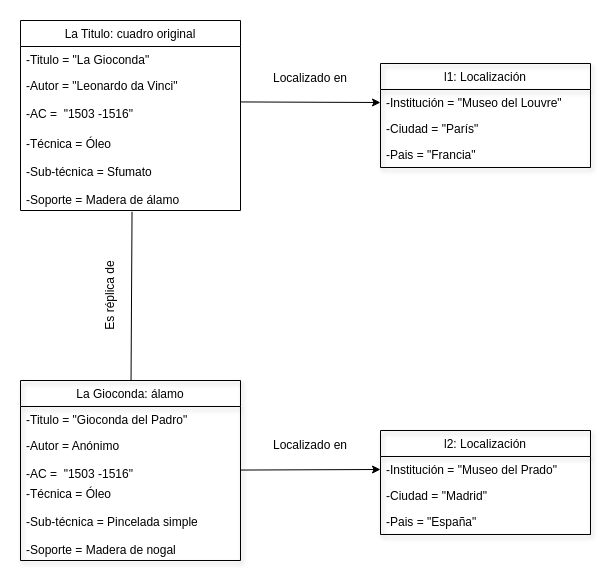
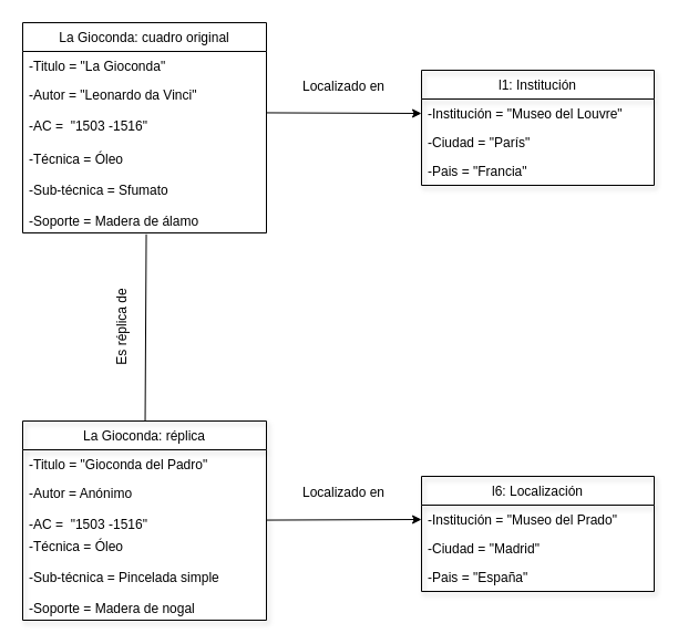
- <mxCell id="2" value="La Titulo: cuadro original" style="swimlane;fontStyle=0;childLayout=stackLayout;horizontal=1;startSize=26;fillColor=none;horizontalStack=0;resizeParent=1;resizeParentMax=0;resizeLast=0;collapsible=1;marginBottom=0;" vertex="1" parent="1"><mxGeometry x="20" y="20" width="220" height="190" as="geometry" /></mxCell>
+ <mxCell id="2" value="La Gioconda: cuadro original" style="swimlane;fontStyle=0;childLayout=stackLayout;horizontal=1;startSize=26;fillColor=none;horizontalStack=0;resizeParent=1;resizeParentMax=0;resizeLast=0;collapsible=1;marginBottom=0;" vertex="1" parent="1"><mxGeometry x="20" y="20" width="220" height="190" as="geometry" /></mxCell>
- <mxCell id="12" value="l1: Localización" style="swimlane;fontStyle=0;childLayout=stackLayout;horizontal=1;startSize=26;fillColor=none;horizontalStack=0;resizeParent=1;resizeParentMax=0;resizeLast=0;collapsible=1;marginBottom=0;shadow=1;" vertex="1" parent="1"><mxGeometry x="380" y="63" width="210" height="104" as="geometry" /></mxCell>
+ <mxCell id="12" value="l1: Institución" style="swimlane;fontStyle=0;childLayout=stackLayout;horizontal=1;startSize=26;fillColor=none;horizontalStack=0;resizeParent=1;resizeParentMax=0;resizeLast=0;collapsible=1;marginBottom=0;shadow=1;" vertex="1" parent="1"><mxGeometry x="380" y="63" width="210" height="104" as="geometry" /></mxCell>
- <mxCell id="8" value="La Gioconda: álamo" style="swimlane;fontStyle=0;childLayout=stackLayout;horizontal=1;startSize=26;fillColor=none;horizontalStack=0;resizeParent=1;resizeParentMax=0;resizeLast=0;collapsible=1;marginBottom=0;shadow=1;" vertex="1" parent="1"><mxGeometry x="20" y="380" width="220" height="180" as="geometry" /></mxCell>
+ <mxCell id="8" value="La Gioconda: réplica" style="swimlane;fontStyle=0;childLayout=stackLayout;horizontal=1;startSize=26;fillColor=none;horizontalStack=0;resizeParent=1;resizeParentMax=0;resizeLast=0;collapsible=1;marginBottom=0;shadow=1;" vertex="1" parent="1"><mxGeometry x="20" y="380" width="220" height="180" as="geometry" /></mxCell>
- <mxCell id="16" value="l2: Localización" style="swimlane;fontStyle=0;childLayout=stackLayout;horizontal=1;startSize=26;fillColor=none;horizontalStack=0;resizeParent=1;resizeParentMax=0;resizeLast=0;collapsible=1;marginBottom=0;shadow=1;" vertex="1" parent="1"><mxGeometry x="380" y="430" width="210" height="104" as="geometry" /></mxCell>
+ <mxCell id="16" value="l6: Localización" style="swimlane;fontStyle=0;childLayout=stackLayout;horizontal=1;startSize=26;fillColor=none;horizontalStack=0;resizeParent=1;resizeParentMax=0;resizeLast=0;collapsible=1;marginBottom=0;shadow=1;" vertex="1" parent="1"><mxGeometry x="380" y="430" width="210" height="104" as="geometry" /></mxCell>
